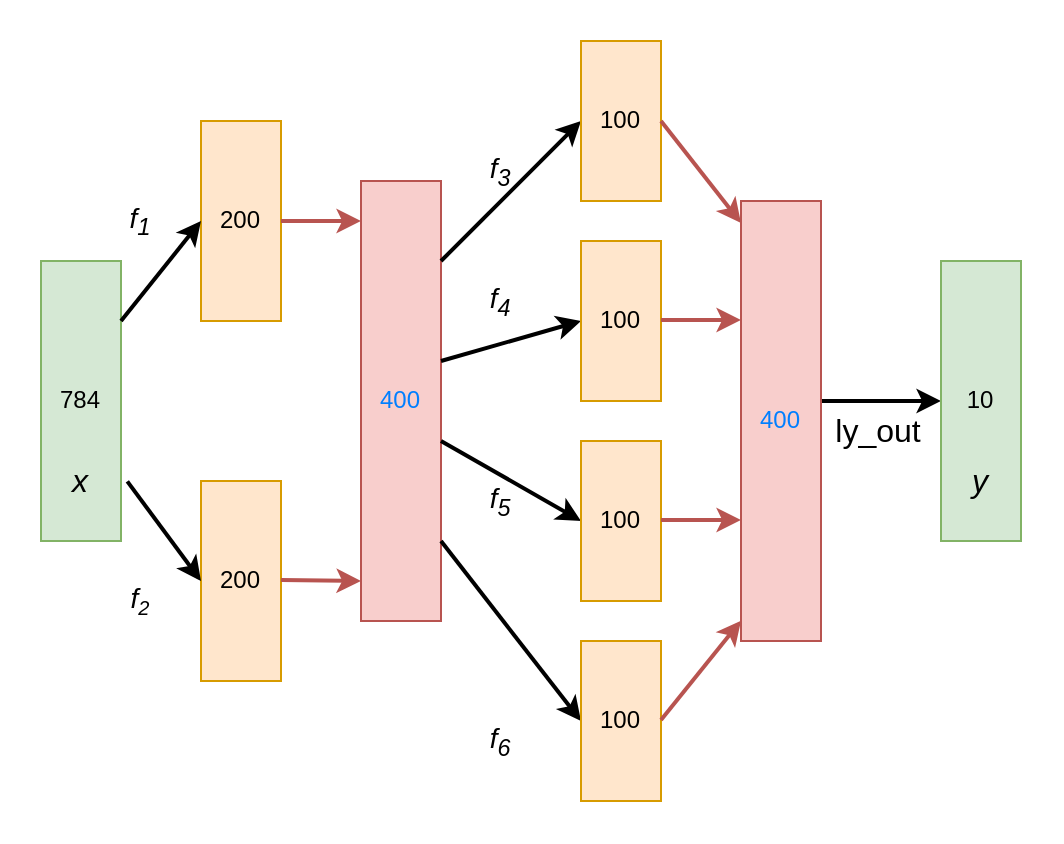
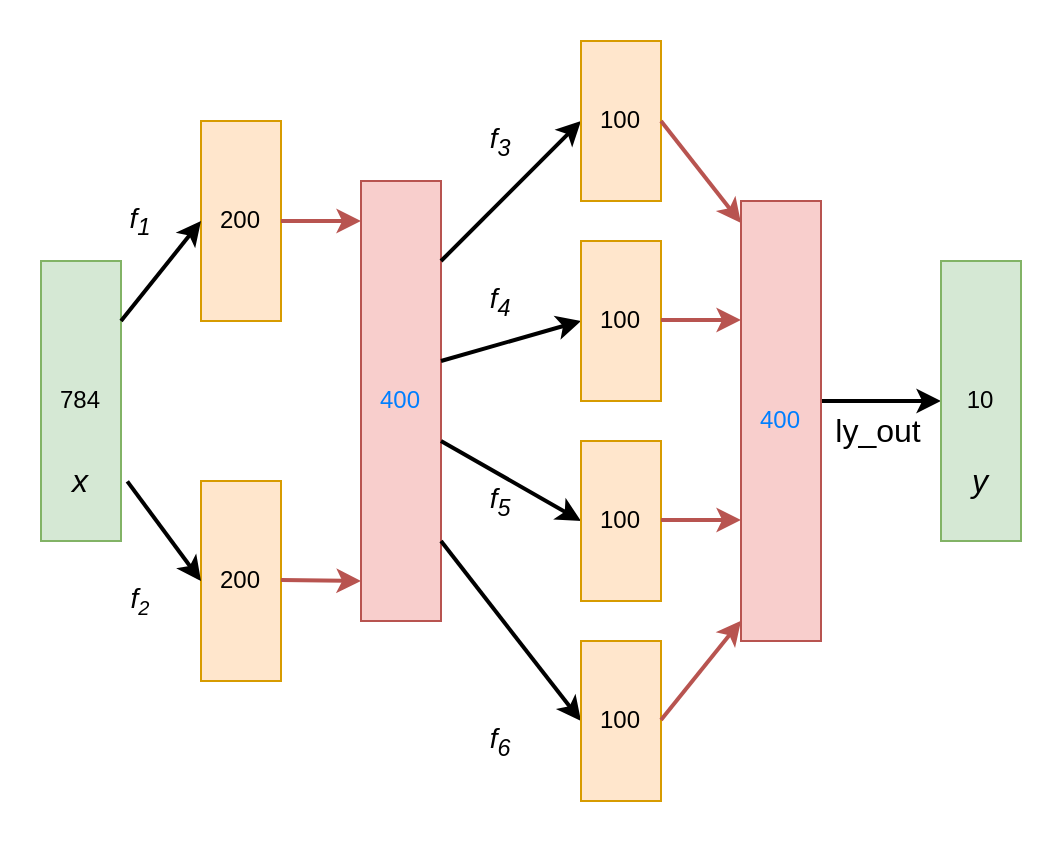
- <mxCell id="27" value="&lt;font&gt;&lt;font style=&quot;font-size: 14px&quot;&gt;&lt;i&gt;f&lt;sub&gt;3&lt;br&gt;&lt;/sub&gt;&lt;/i&gt;&lt;/font&gt;&lt;/font&gt;" style="text;html=1;strokeColor=none;fillColor=none;align=center;verticalAlign=middle;whiteSpace=wrap;rounded=0;fontColor=#000000;" vertex="1" parent="1"><mxGeometry x="230" y="75" width="40" height="20" as="geometry" /></mxCell>
+ <mxCell id="27" value="&lt;font&gt;&lt;font style=&quot;font-size: 14px&quot;&gt;&lt;i&gt;f&lt;sub&gt;3&lt;br&gt;&lt;/sub&gt;&lt;/i&gt;&lt;/font&gt;&lt;/font&gt;" style="text;html=1;strokeColor=none;fillColor=none;align=center;verticalAlign=middle;whiteSpace=wrap;rounded=0;fontColor=#000000;" vertex="1" parent="1"><mxGeometry x="230" y="60" width="40" height="20" as="geometry" /></mxCell>
